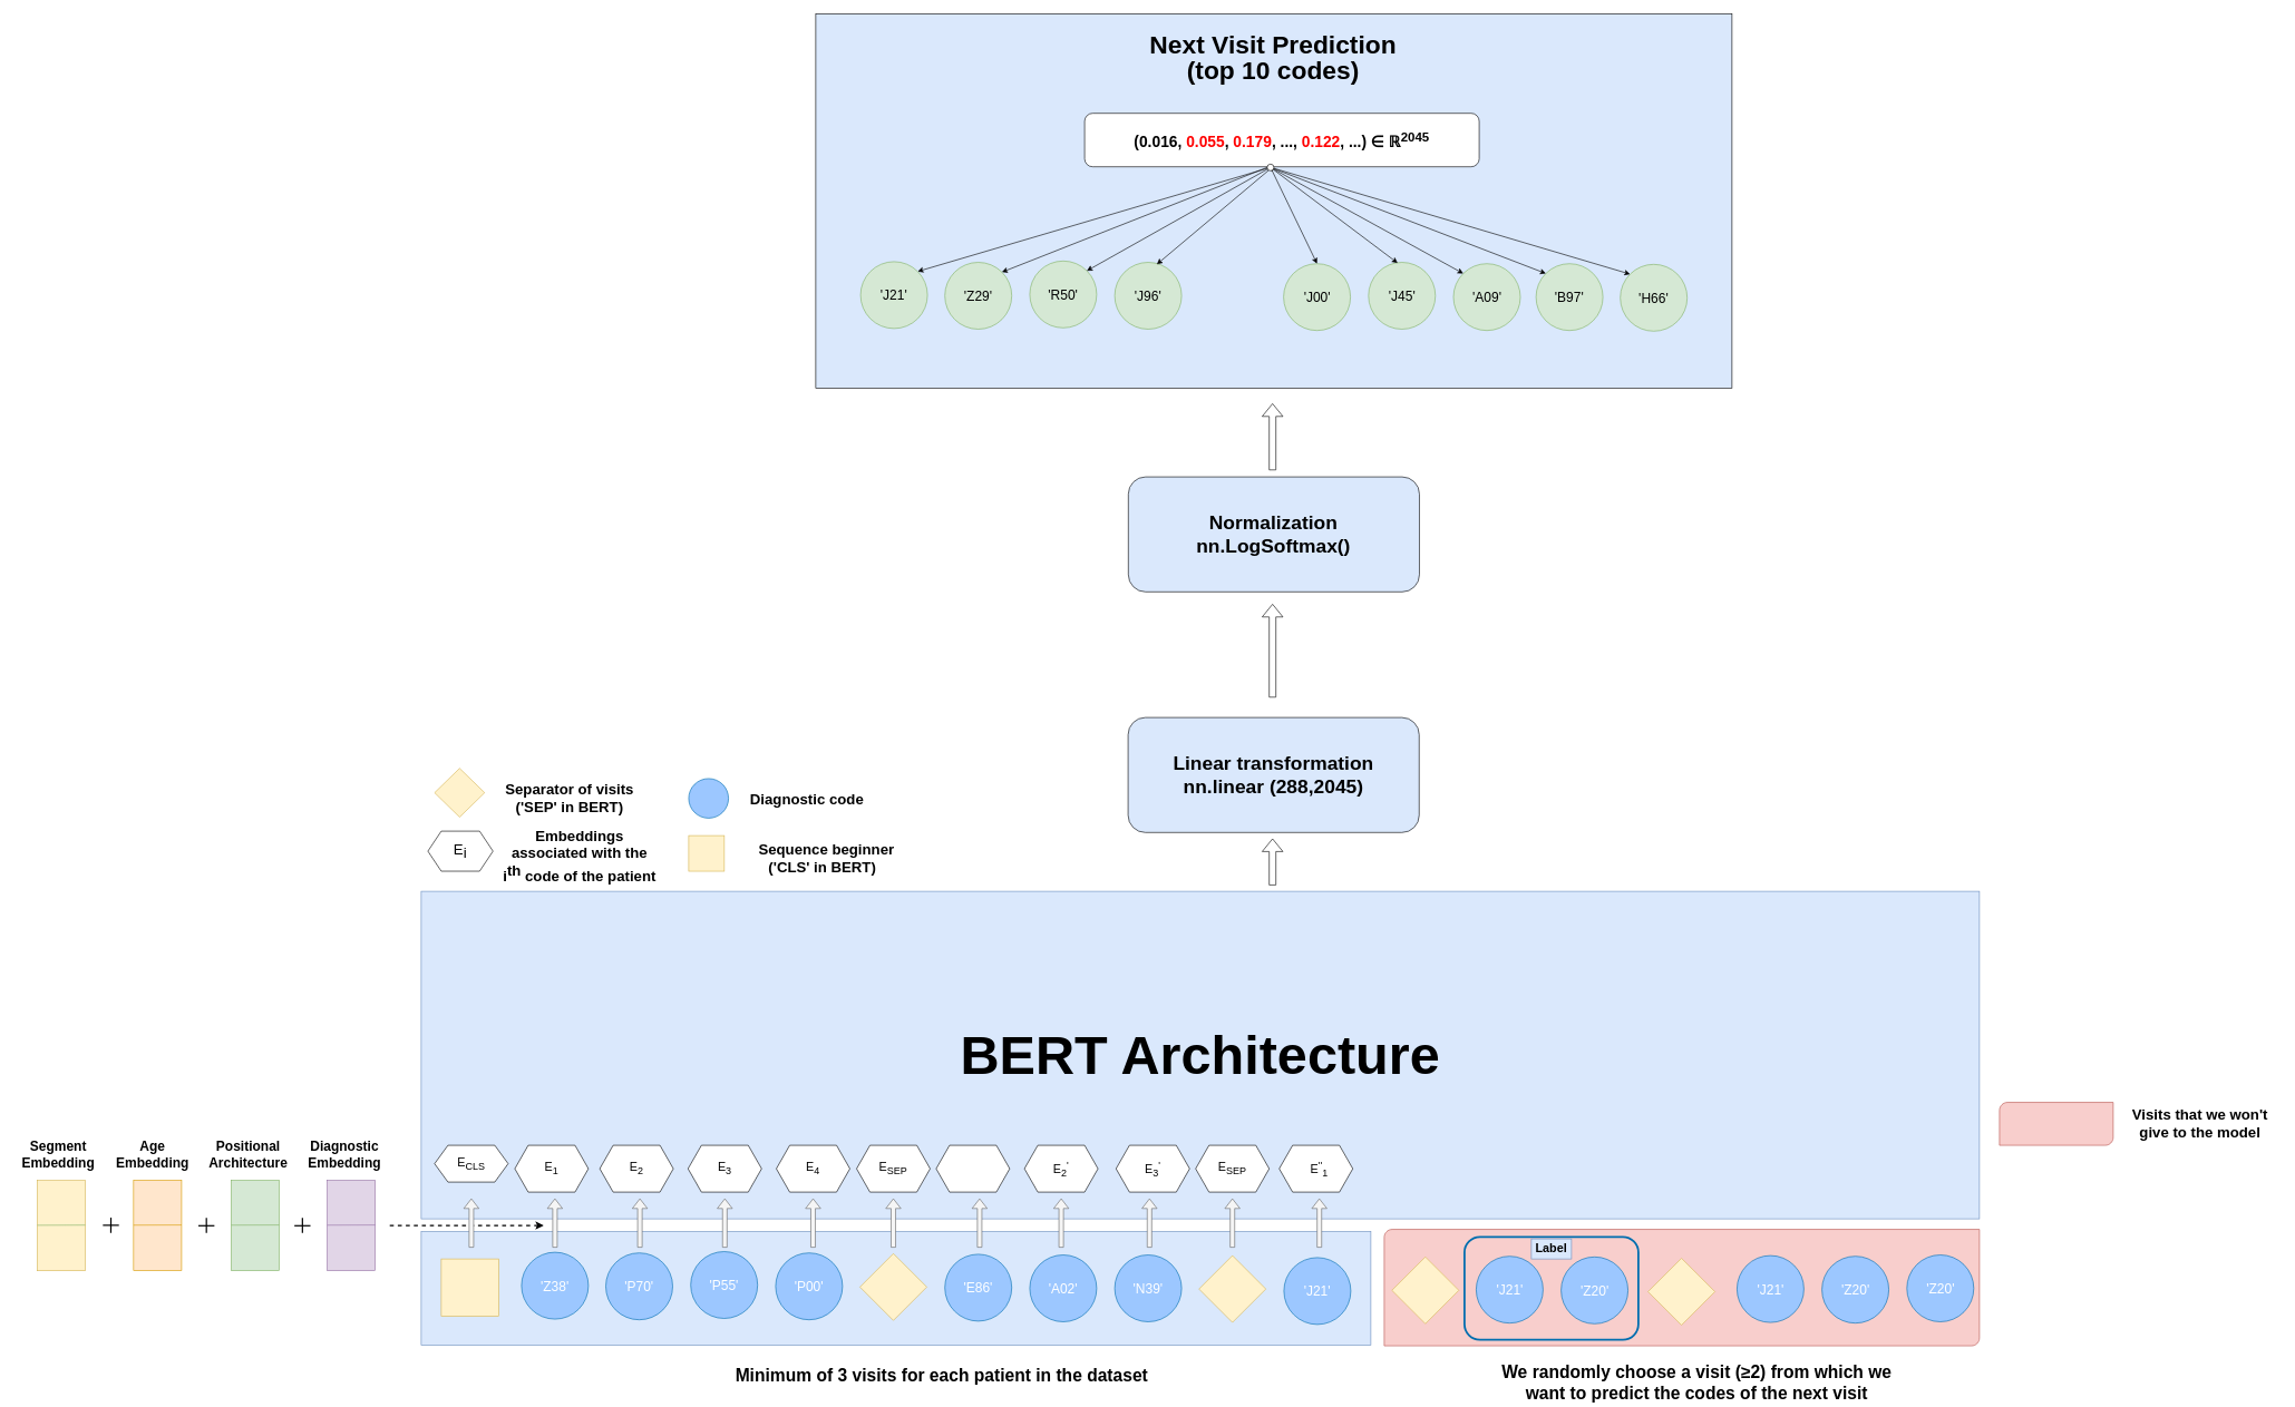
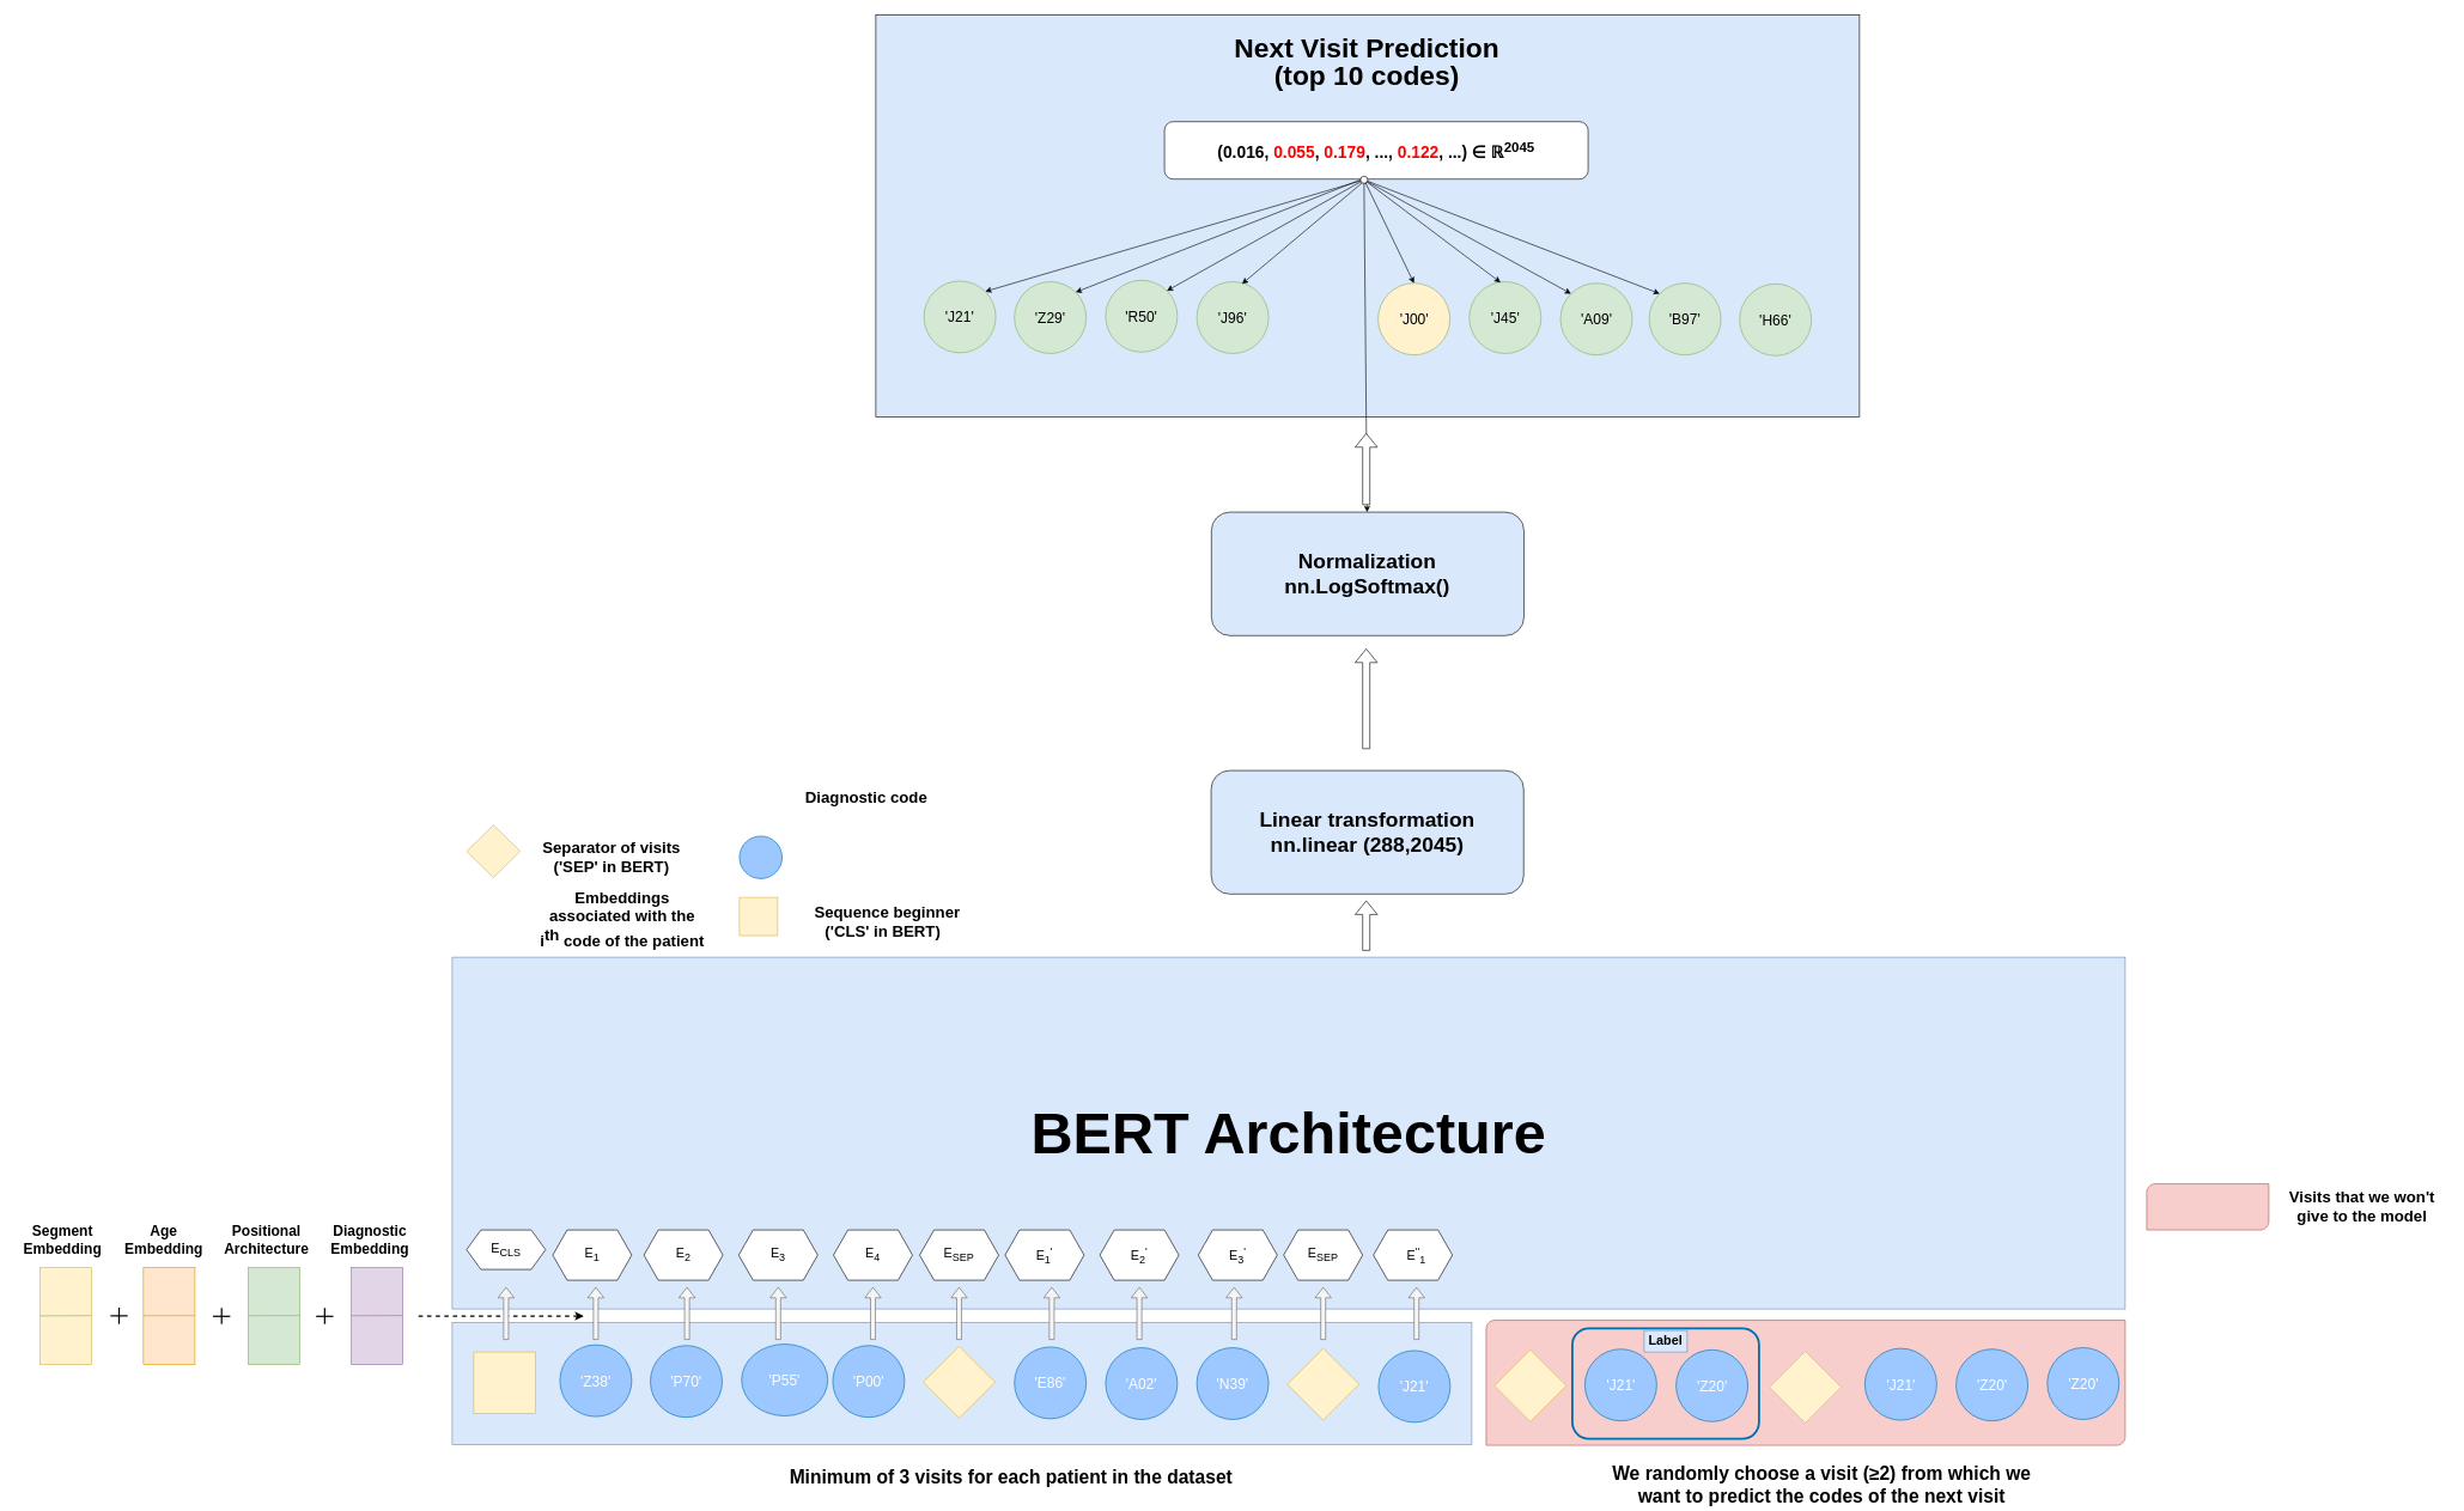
- <mxCell id="72" value="" style="endArrow=classic;html=1;rounded=0;entryX=0;entryY=0;entryDx=0;entryDy=0;exitX=0.471;exitY=1.011;exitDx=0;exitDy=0;exitPerimeter=0;" parent="1" source="43" target="63" edge="1"><mxGeometry width="50" height="50" relative="1" as="geometry"><mxPoint x="1889" y="250" as="sourcePoint" /><mxPoint x="2227" y="408" as="targetPoint" /></mxGeometry></mxCell>
+ <mxCell id="72" value="" style="endArrow=classic;html=1;rounded=0;exitX=0.471;exitY=1.011;exitDx=0;exitDy=0;exitPerimeter=0;" parent="1" source="43" target="76" edge="1"><mxGeometry width="50" height="50" relative="1" as="geometry"><mxPoint x="1889" y="250" as="sourcePoint" /><mxPoint x="2227" y="408" as="targetPoint" /></mxGeometry></mxCell>
- <mxCell id="60" value="&lt;font style=&quot;font-size: 20px;&quot;&gt;'J00'&lt;/font&gt;" style="ellipse;whiteSpace=wrap;html=1;fillColor=#d5e8d4;flipH=1;strokeColor=#82b366;fontColor=#000000;" parent="1" vertex="1"><mxGeometry x="1918.5" y="394" width="100" height="100" as="geometry" /></mxCell>
+ <mxCell id="60" value="&lt;font style=&quot;font-size: 20px;&quot;&gt;'J00'&lt;/font&gt;" style="ellipse;whiteSpace=wrap;html=1;fillColor=#fff2cc;flipH=1;strokeColor=#82b366;fontColor=#000000;" parent="1" vertex="1"><mxGeometry x="1918.5" y="394" width="100" height="100" as="geometry" /></mxCell>
- <mxCell id="108" value="&lt;b style=&quot;font-size: 22px;&quot;&gt;&lt;font style=&quot;font-size: 22px;&quot;&gt;Diagnostic code&lt;/font&gt;&lt;/b&gt;" style="text;whiteSpace=wrap;html=1;fontSize=22;flipH=0;flipV=0;" parent="1" vertex="1"><mxGeometry x="1119" y="1176.65" width="174" height="31.21" as="geometry" /></mxCell>
+ <mxCell id="108" value="&lt;b style=&quot;font-size: 22px;&quot;&gt;&lt;font style=&quot;font-size: 22px;&quot;&gt;Diagnostic code&lt;/font&gt;&lt;/b&gt;" style="text;whiteSpace=wrap;html=1;fontSize=22;flipH=0;flipV=0;" parent="1" vertex="1"><mxGeometry x="1119" y="1091.65" width="174" height="31.21" as="geometry" /></mxCell>
- <mxCell id="105" value="E&lt;sub style=&quot;font-size: 22px;&quot;&gt;i&lt;/sub&gt;" style="shape=hexagon;perimeter=hexagonPerimeter2;whiteSpace=wrap;html=1;fixedSize=1;fontSize=22;flipH=1;flipV=1;" parent="102" vertex="1"><mxGeometry y="260" width="97.34" height="59.9" as="geometry" /></mxCell>
+ <mxCell id="25" value="&lt;font style=&quot;font-size: 18px;&quot;&gt;E&lt;sub&gt;1&lt;/sub&gt;&lt;sup&gt;'&lt;/sup&gt;&lt;/font&gt;" style="text;html=1;strokeColor=none;fillColor=none;align=center;verticalAlign=middle;whiteSpace=wrap;rounded=0;" parent="1" vertex="1"><mxGeometry x="1424" y="1733" width="60" height="30" as="geometry" /></mxCell>
- <mxCell id="5" value="&lt;font style=&quot;font-size: 20px;&quot; color=&quot;#ffffff&quot;&gt;'P55'&lt;/font&gt;" style="ellipse;whiteSpace=wrap;html=1;fillColor=#9CC7FF;flipH=1;strokeColor=#006EAF;" parent="1" vertex="1"><mxGeometry x="1032" y="1872" width="100" height="100" as="geometry" /></mxCell>
+ <mxCell id="5" value="&lt;font style=&quot;font-size: 20px;&quot; color=&quot;#ffffff&quot;&gt;'P55'&lt;/font&gt;" style="ellipse;whiteSpace=wrap;html=1;fillColor=#9CC7FF;flipH=1;strokeColor=#006EAF;" parent="1" vertex="1"><mxGeometry x="1032" y="1872" width="120" height="100" as="geometry" /></mxCell>
